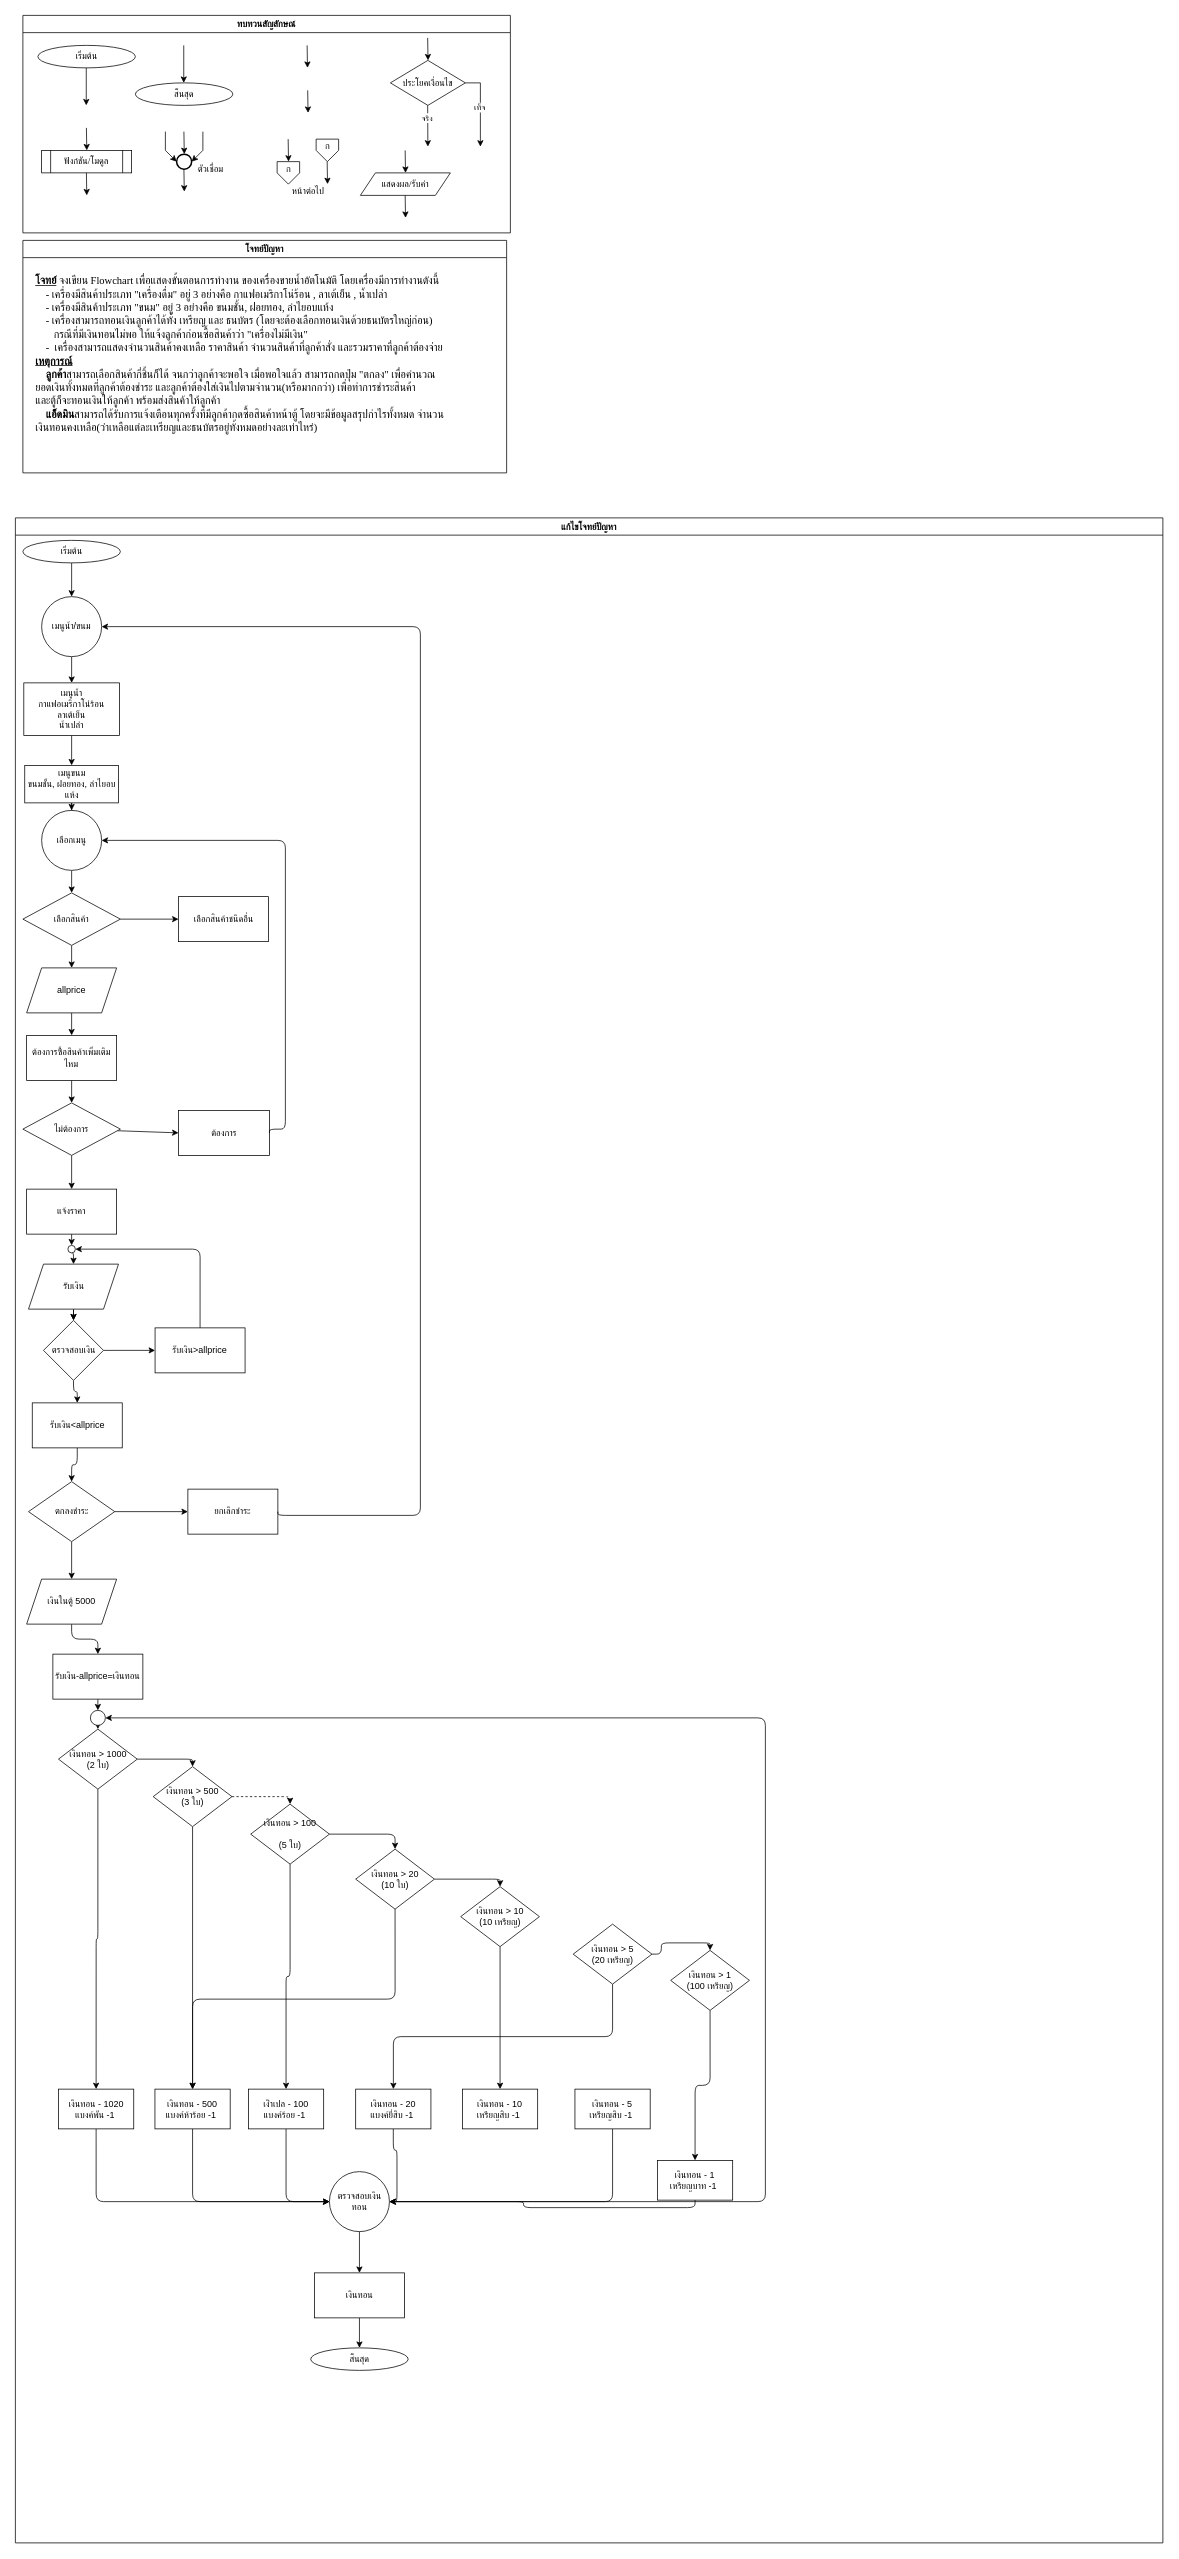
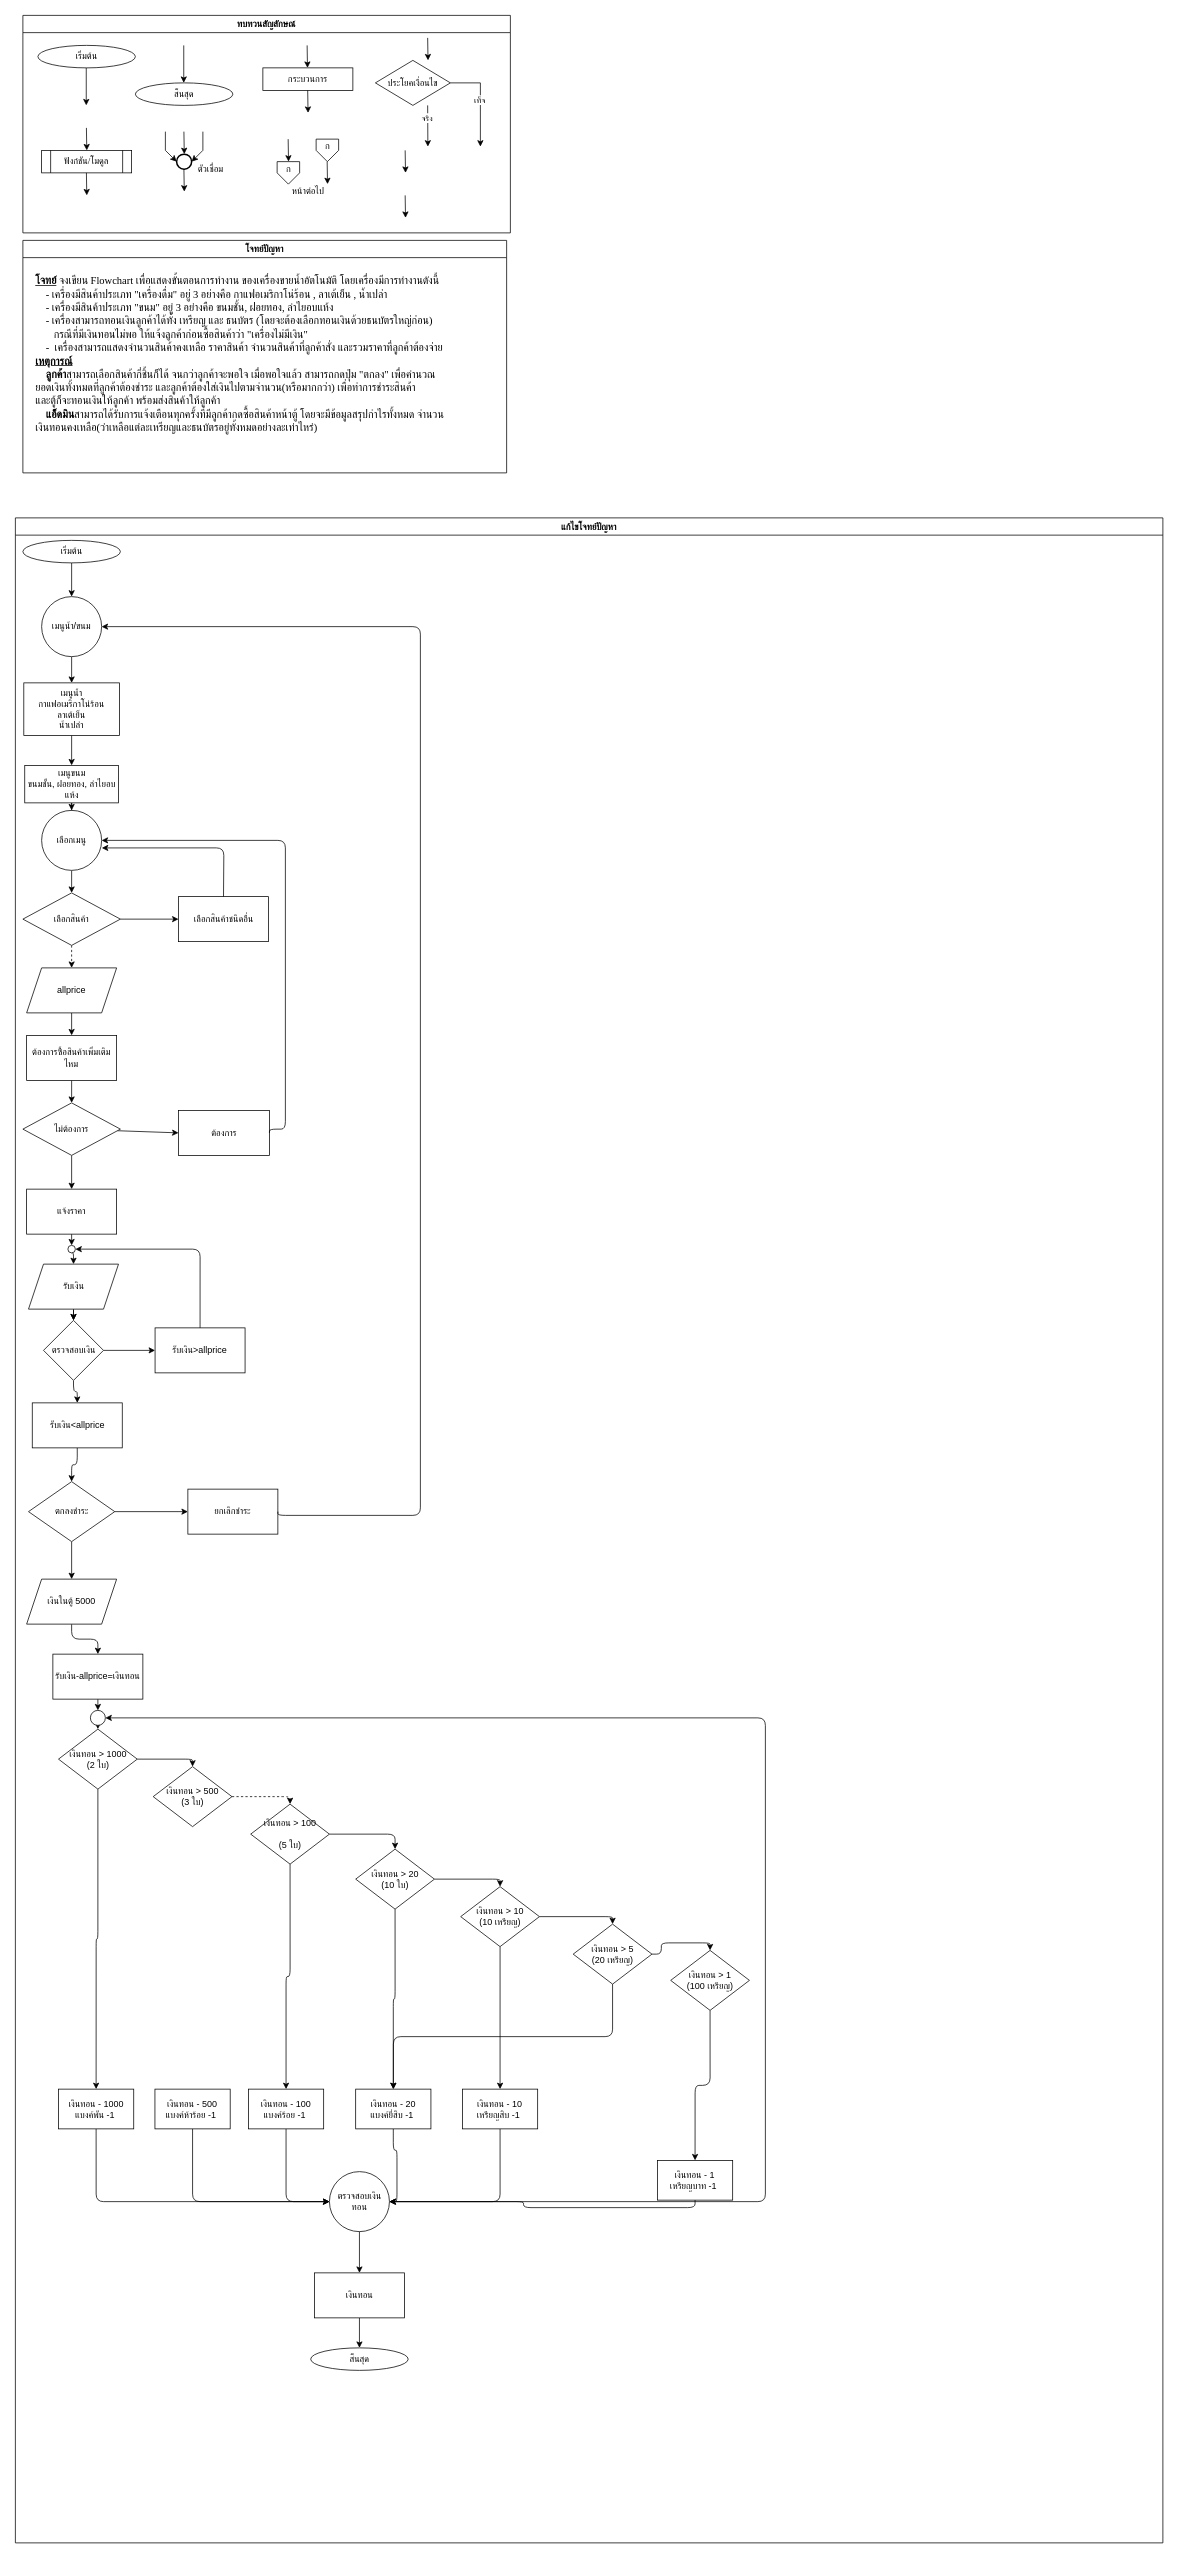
+ <mxCell id="7" value="กระบวนการ" style="rounded=0;whiteSpace=wrap;html=1;fontFamily=Sarabun;fontSource=https%3A%2F%2Ffonts.googleapis.com%2Fcss%3Ffamily%3DSarabun;" parent="2" vertex="1"><mxGeometry x="320" y="70" width="120" height="30" as="geometry" /></mxCell>
- <mxCell id="10" value="ประโยคเงื่อนไข" style="rhombus;whiteSpace=wrap;html=1;fontFamily=Sarabun;fontSource=https%3A%2F%2Ffonts.googleapis.com%2Fcss%3Ffamily%3DSarabun;" parent="2" vertex="1"><mxGeometry x="490" y="60" width="100" height="60" as="geometry" /></mxCell>
+ <mxCell id="10" value="ประโยคเงื่อนไข" style="rhombus;whiteSpace=wrap;html=1;fontFamily=Sarabun;fontSource=https%3A%2F%2Ffonts.googleapis.com%2Fcss%3Ffamily%3DSarabun;" parent="2" vertex="1"><mxGeometry x="470" y="60" width="100" height="60" as="geometry" /></mxCell>
- <mxCell id="32" value="แสดงผล/รับค่า" style="shape=parallelogram;perimeter=parallelogramPerimeter;whiteSpace=wrap;html=1;fixedSize=1;fontFamily=Sarabun;fontSource=https%3A%2F%2Ffonts.googleapis.com%2Fcss%3Ffamily%3DSarabun;" parent="2" vertex="1"><mxGeometry x="450" y="210" width="120" height="30" as="geometry" /></mxCell>
+ <mxCell id="49" style="edgeStyle=none;html=1;exitX=0.5;exitY=0;exitDx=0;exitDy=0;fontFamily=Helvetica;fontSize=12;entryX=1.003;entryY=0.626;entryDx=0;entryDy=0;entryPerimeter=0;" parent="35" source="47" target="58" edge="1"><mxGeometry relative="1" as="geometry"><mxPoint x="135" y="440" as="targetPoint" /><Array as="points"><mxPoint x="278" y="440" /></Array></mxGeometry></mxCell>
- <mxCell id="45" style="edgeStyle=none;html=1;exitX=0.5;exitY=1;exitDx=0;exitDy=0;entryX=0.5;entryY=0;entryDx=0;entryDy=0;fontFamily=Helvetica;fontSize=12;" parent="35" source="46" target="51" edge="1"><mxGeometry relative="1" as="geometry" /></mxCell>
+ <mxCell id="45" style="edgeStyle=none;html=1;exitX=0.5;exitY=1;exitDx=0;exitDy=0;entryX=0.5;entryY=0;entryDx=0;entryDy=0;fontFamily=Helvetica;fontSize=12;dashed=1;" parent="35" source="46" target="51" edge="1"><mxGeometry relative="1" as="geometry" /></mxCell>
- <mxCell id="71" style="edgeStyle=orthogonalEdgeStyle;html=1;exitX=0.5;exitY=1;exitDx=0;exitDy=0;entryX=0.5;entryY=0;entryDx=0;entryDy=0;strokeColor=default;fontFamily=Helvetica;fontSize=12;" parent="35" source="72" target="87" edge="1"><mxGeometry relative="1" as="geometry" /></mxCell>
+ <mxCell id="79" style="edgeStyle=orthogonalEdgeStyle;html=1;exitX=1;exitY=0.5;exitDx=0;exitDy=0;entryX=0.5;entryY=0;entryDx=0;entryDy=0;strokeColor=default;fontFamily=Helvetica;fontSize=12;" parent="35" source="81" target="83" edge="1"><mxGeometry relative="1" as="geometry" /></mxCell>
- <mxCell id="77" style="edgeStyle=orthogonalEdgeStyle;html=1;exitX=0.5;exitY=1;exitDx=0;exitDy=0;strokeColor=default;fontFamily=Helvetica;fontSize=12;" parent="35" source="78" target="87" edge="1"><mxGeometry relative="1" as="geometry" /></mxCell>
+ <mxCell id="77" style="edgeStyle=orthogonalEdgeStyle;html=1;exitX=0.5;exitY=1;exitDx=0;exitDy=0;entryX=0.5;entryY=0;entryDx=0;entryDy=0;strokeColor=default;fontFamily=Helvetica;fontSize=12;" parent="35" source="78" target="91" edge="1"><mxGeometry relative="1" as="geometry" /></mxCell>
- <mxCell id="85" value="เงินทอน - 1020&lt;br&gt;แบงค์พัน -1&amp;nbsp;" style="whiteSpace=wrap;html=1;fontFamily=Helvetica;fontSize=12;" parent="35" vertex="1"><mxGeometry x="57.5" y="2095" width="100.32" height="53" as="geometry" /></mxCell>
+ <mxCell id="85" value="เงินทอน - 1000&lt;br&gt;แบงค์พัน -1&amp;nbsp;" style="whiteSpace=wrap;html=1;fontFamily=Helvetica;fontSize=12;" parent="35" vertex="1"><mxGeometry x="57.5" y="2095" width="100.32" height="53" as="geometry" /></mxCell>
- <mxCell id="89" value="เงิำเปล - 100&lt;br&gt;แบงค์ร้อย -1&amp;nbsp;" style="whiteSpace=wrap;html=1;fontFamily=Helvetica;fontSize=12;" parent="35" vertex="1"><mxGeometry x="310.75" y="2095" width="100.32" height="53" as="geometry" /></mxCell>
+ <mxCell id="89" value="เงินทอน - 100&lt;br&gt;แบงค์ร้อย -1&amp;nbsp;" style="whiteSpace=wrap;html=1;fontFamily=Helvetica;fontSize=12;" parent="35" vertex="1"><mxGeometry x="310.75" y="2095" width="100.32" height="53" as="geometry" /></mxCell>
- <mxCell id="95" value="เงินทอน - 5&lt;br&gt;เหรียญสิบ -1&amp;nbsp;" style="whiteSpace=wrap;html=1;fontFamily=Helvetica;fontSize=12;" parent="35" vertex="1"><mxGeometry x="746.09" y="2095" width="100.32" height="53" as="geometry" /></mxCell>
+ <mxCell id="92" style="edgeStyle=orthogonalEdgeStyle;html=1;exitX=0.5;exitY=1;exitDx=0;exitDy=0;entryX=1;entryY=0.5;entryDx=0;entryDy=0;strokeColor=default;fontFamily=Helvetica;fontSize=12;" parent="35" source="93" target="97" edge="1"><mxGeometry relative="1" as="geometry" /></mxCell>
- <mxCell id="94" style="edgeStyle=orthogonalEdgeStyle;html=1;exitX=0.5;exitY=1;exitDx=0;exitDy=0;entryX=1;entryY=0.5;entryDx=0;entryDy=0;strokeColor=default;fontFamily=Helvetica;fontSize=12;" parent="35" source="95" target="97" edge="1"><mxGeometry relative="1" as="geometry" /></mxCell>
